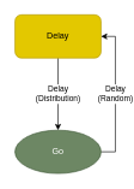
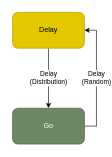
- <mxCell id="5" value="Go" style="ellipse;whiteSpace=wrap;html=1;fillColor=#6d8764;fontColor=#ffffff;strokeColor=#3A5431;" vertex="1" parent="1"><mxGeometry x="20" y="180" width="120" height="60" as="geometry" /></mxCell>
+ <mxCell id="5" value="Go" style="rounded=1;whiteSpace=wrap;html=1;fillColor=#6d8764;fontColor=#ffffff;strokeColor=#3A5431;" vertex="1" parent="1"><mxGeometry x="20" y="180" width="120" height="60" as="geometry" /></mxCell>
